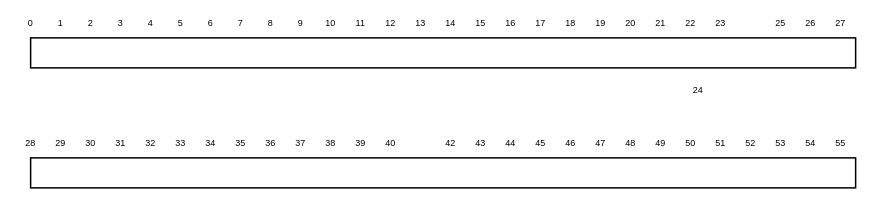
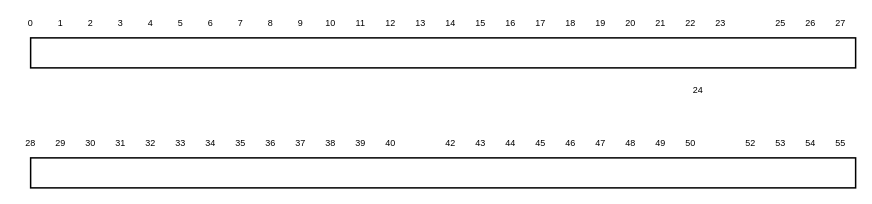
- <mxCell id="55" value="51" style="text;html=1;strokeColor=none;fillColor=none;align=center;verticalAlign=middle;whiteSpace=wrap;rounded=0;" parent="1" vertex="1"><mxGeometry x="940" y="180" width="40" height="20" as="geometry" /></mxCell>
